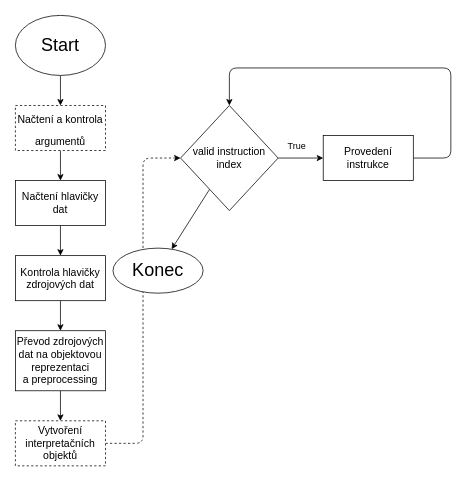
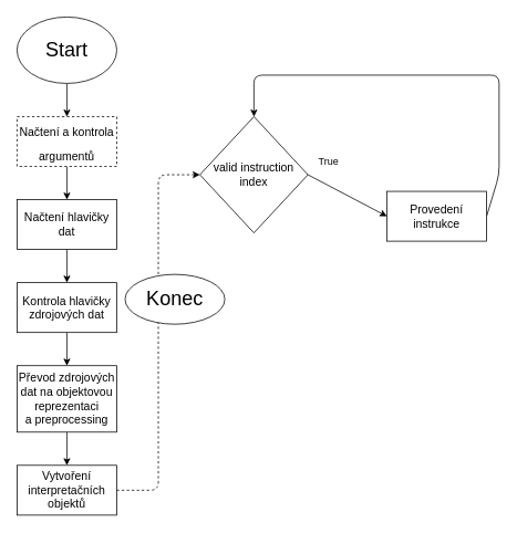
- <mxCell id="18" value="Provedení instrukce" style="rounded=0;whiteSpace=wrap;html=1;fontSize=14;" parent="1" vertex="1"><mxGeometry x="430" y="180" width="120" height="60" as="geometry" /></mxCell>
+ <mxCell id="18" value="Provedení instrukce" style="rounded=0;whiteSpace=wrap;html=1;fontSize=14;" parent="1" vertex="1"><mxGeometry x="465" y="230" width="120" height="60" as="geometry" /></mxCell>
- <mxCell id="15" value="" style="edgeStyle=none;html=1;fontSize=14;" parent="1" source="16" target="19" edge="1"><mxGeometry relative="1" as="geometry" /></mxCell>
- <mxCell id="13" value="Vytvoření interpretačních objektů" style="rounded=0;whiteSpace=wrap;html=1;fontSize=14;dashed=1;" parent="1" vertex="1"><mxGeometry x="20" y="560" width="120" height="60" as="geometry" /></mxCell>
+ <mxCell id="13" value="Vytvoření interpretačních objektů" style="rounded=0;whiteSpace=wrap;html=1;fontSize=14;" parent="1" vertex="1"><mxGeometry x="20" y="560" width="120" height="60" as="geometry" /></mxCell>
